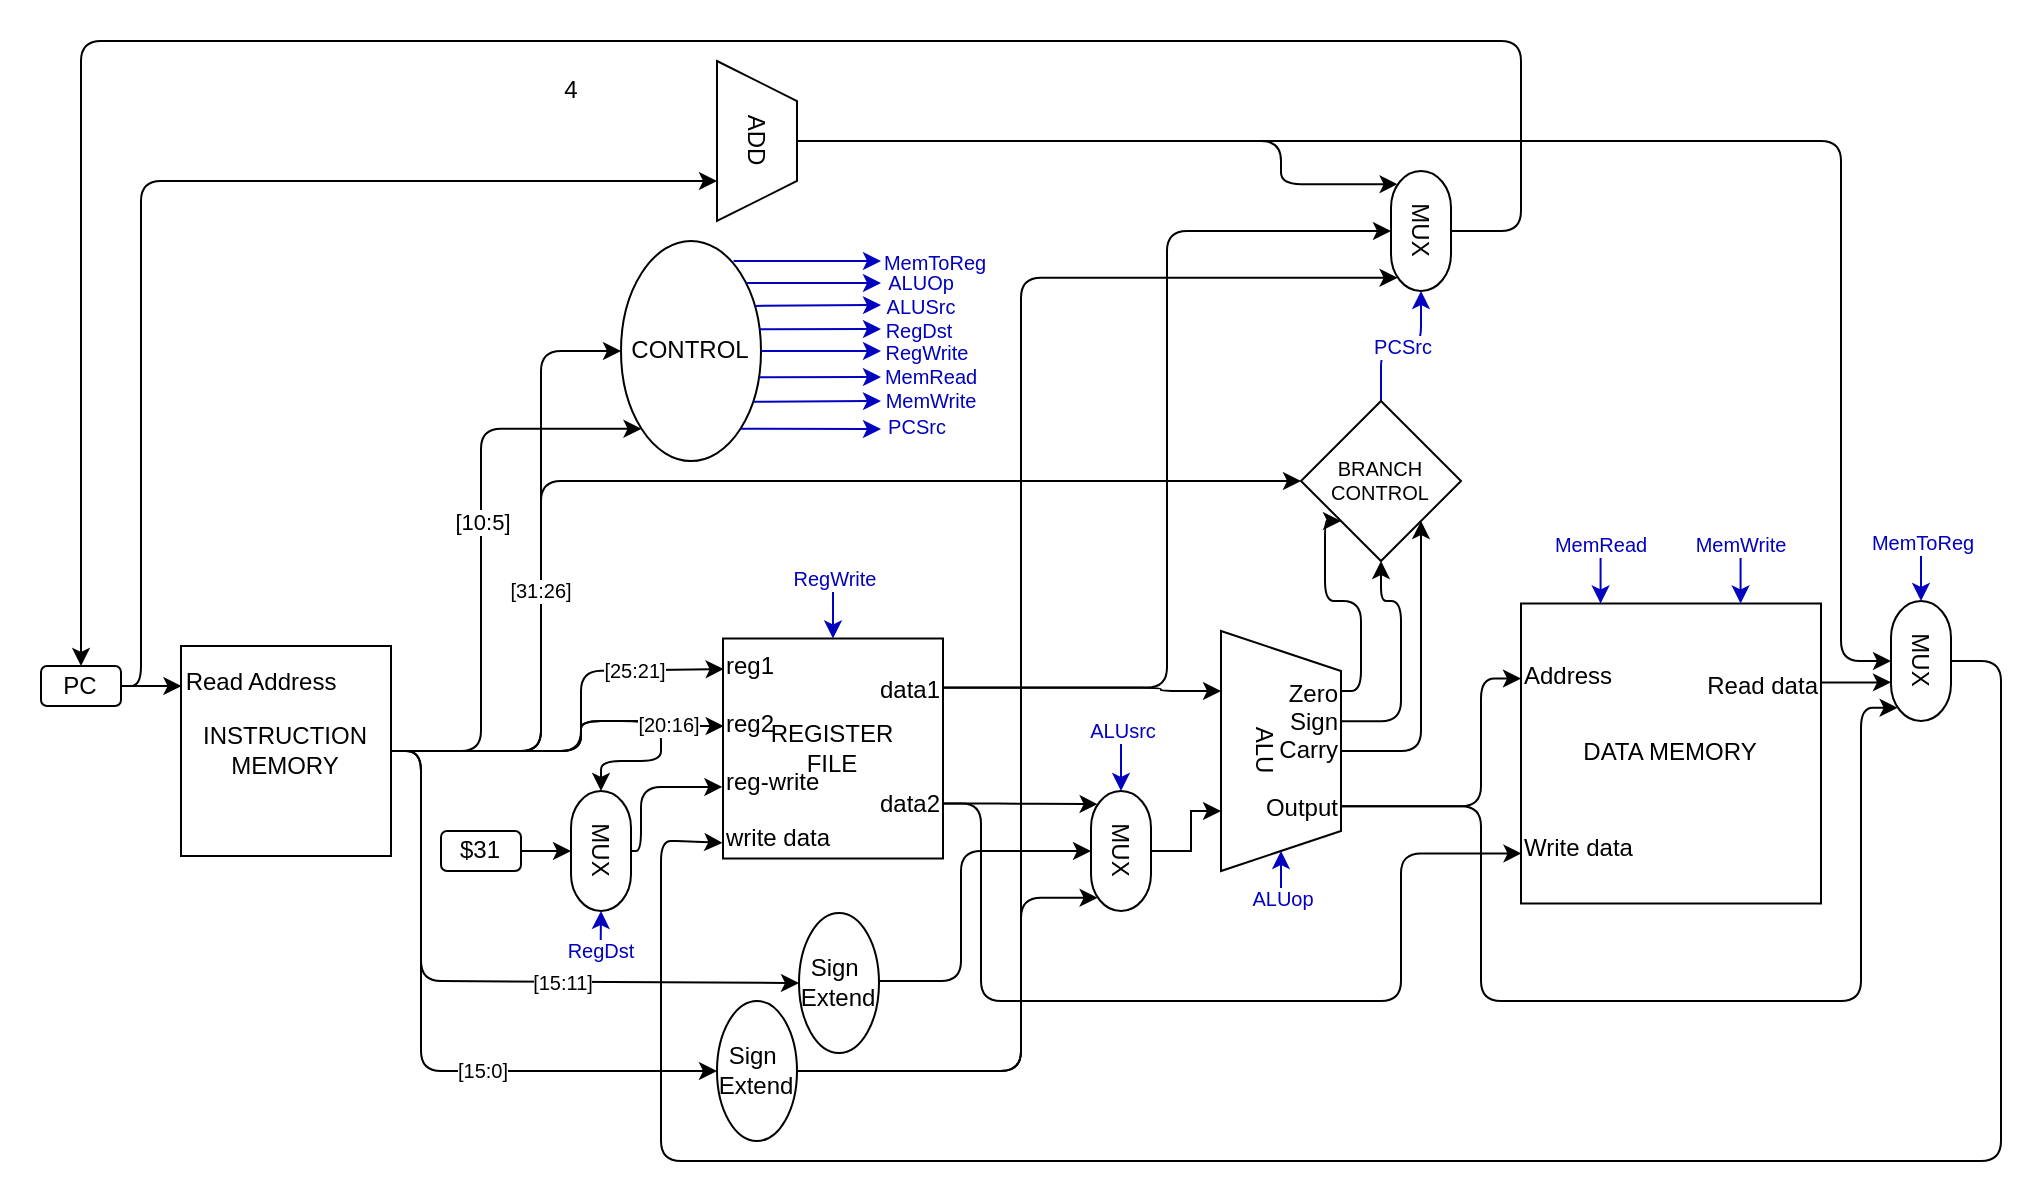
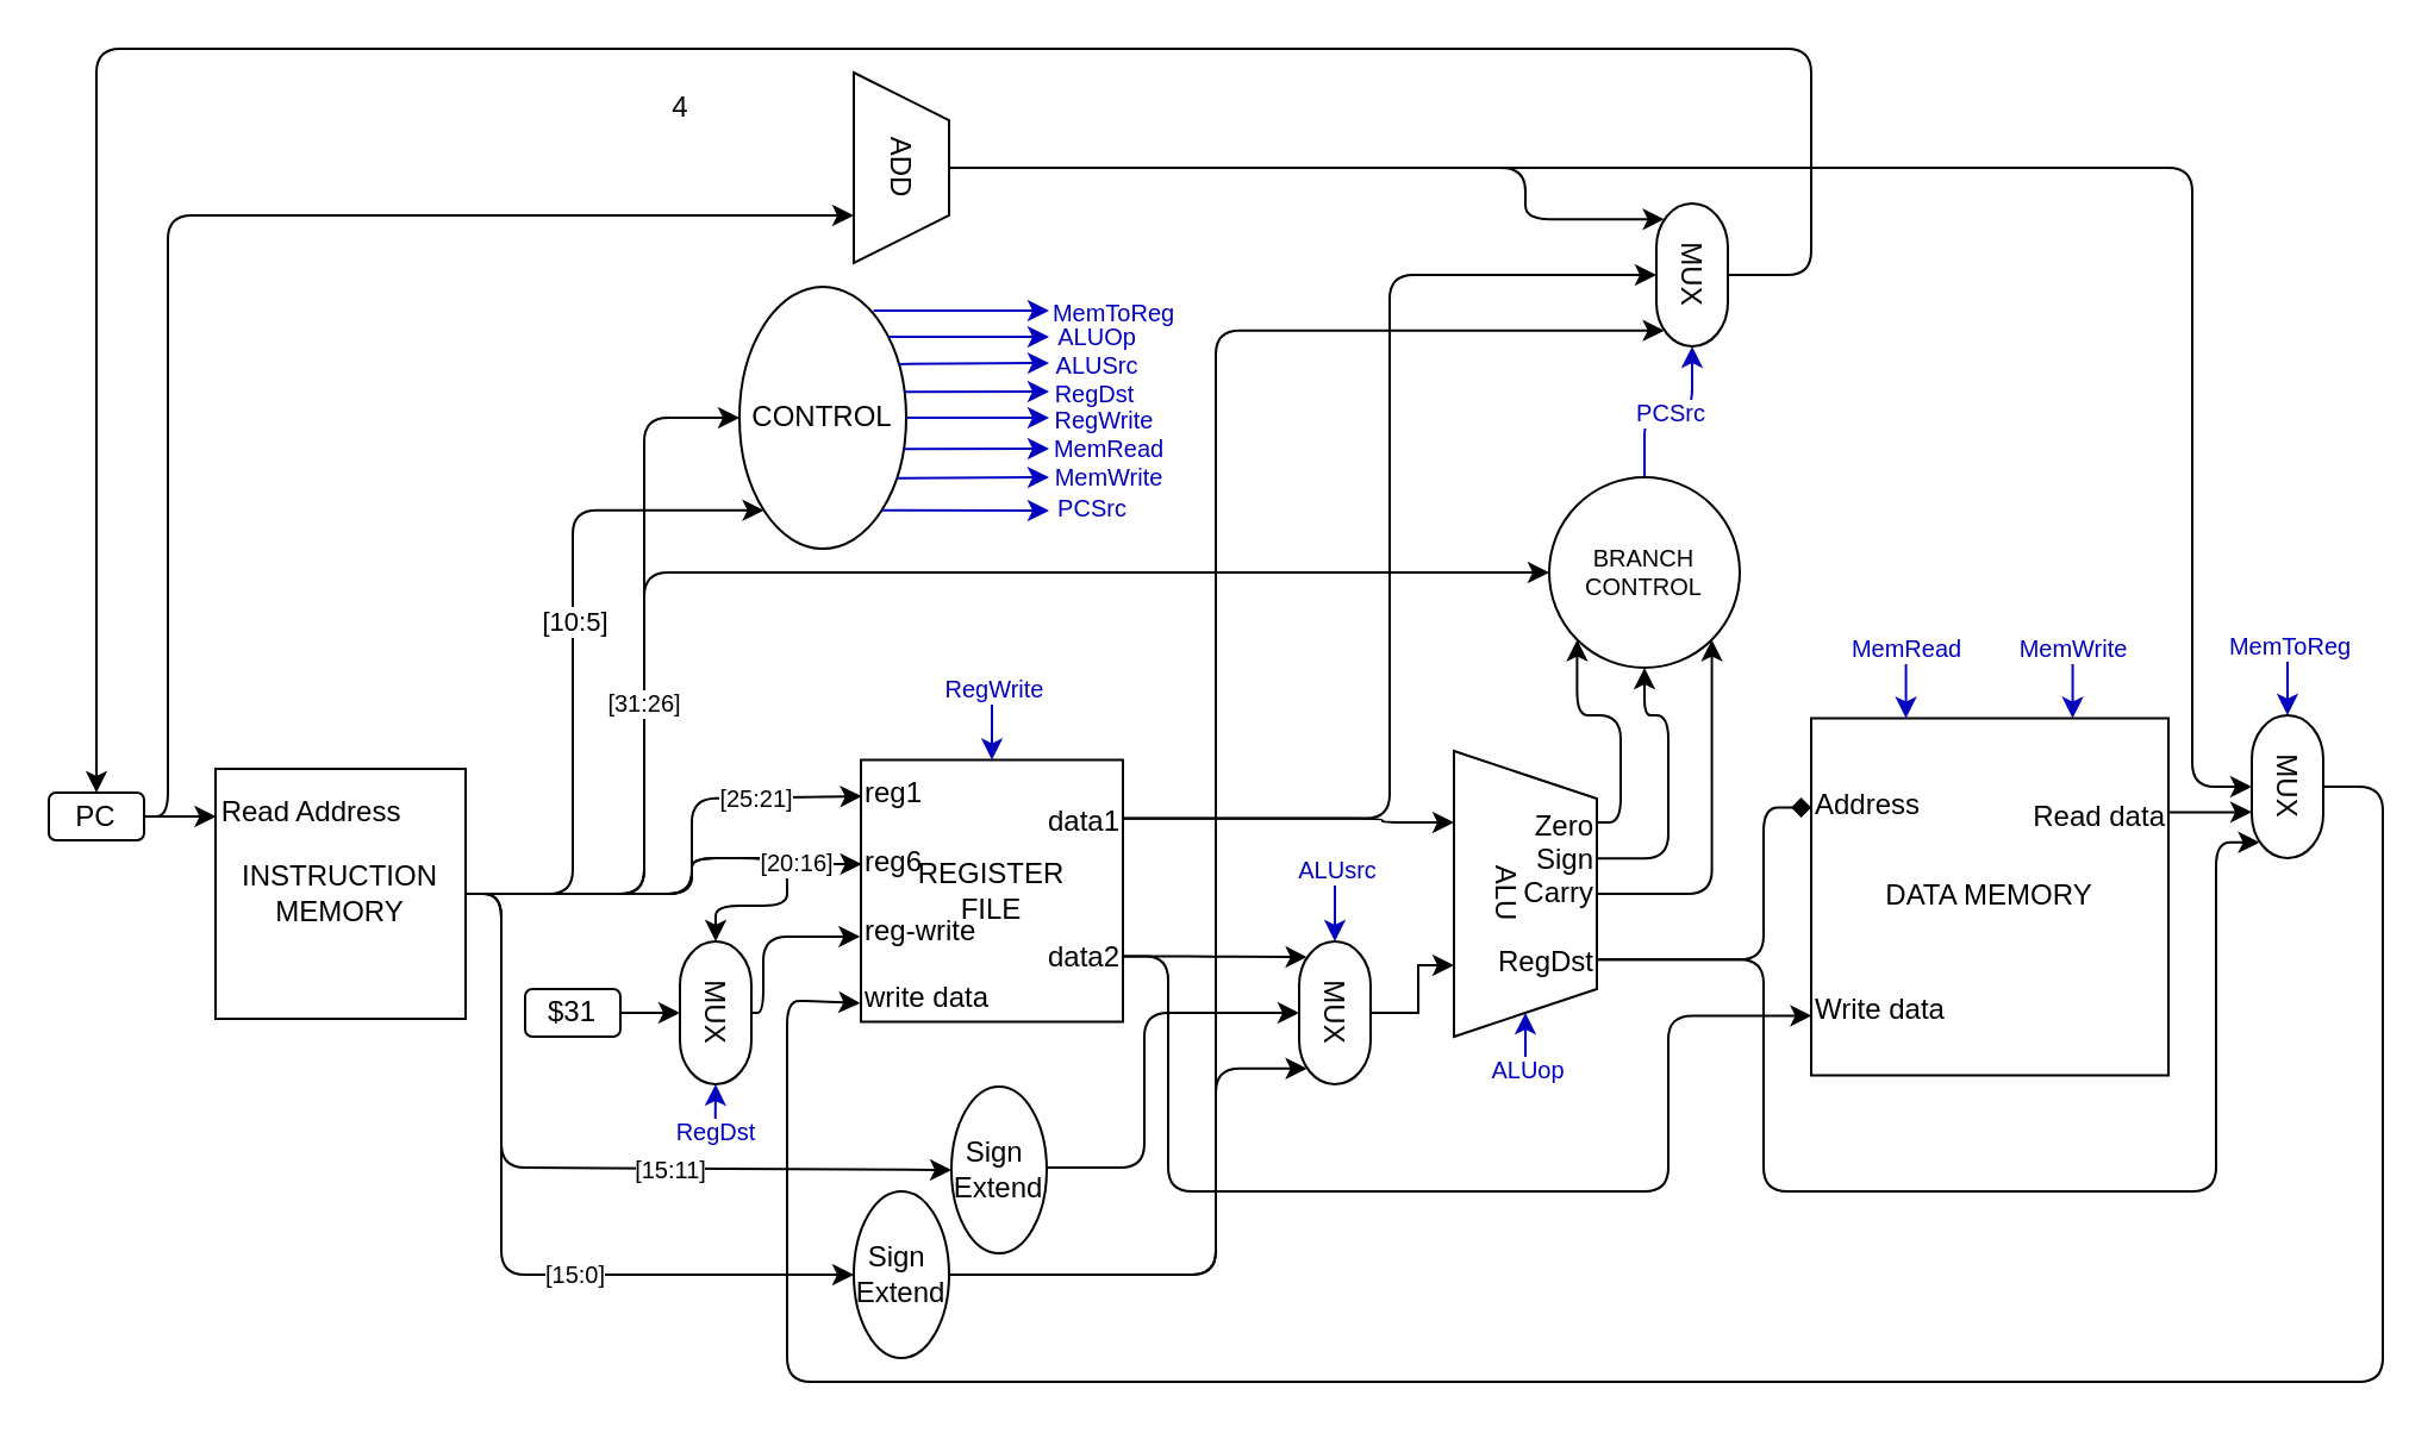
- <mxCell id="57" value="BRANCH CONTROL" style="rhombus;whiteSpace=wrap;html=1;fontSize=10;" parent="1" vertex="1"><mxGeometry x="650" y="200" width="80" height="80" as="geometry" /></mxCell>
+ <mxCell id="57" value="BRANCH CONTROL" style="ellipse;whiteSpace=wrap;html=1;fontSize=10;" parent="1" vertex="1"><mxGeometry x="650" y="200" width="80" height="80" as="geometry" /></mxCell>
- <mxCell id="8" style="edgeStyle=orthogonalEdgeStyle;rounded=1;orthogonalLoop=1;jettySize=auto;html=1;entryX=0;entryY=0.25;entryDx=0;entryDy=0;exitX=0.73;exitY=0.003;exitDx=0;exitDy=0;exitPerimeter=0;" parent="1" source="12" target="20" edge="1"><mxGeometry relative="1" as="geometry"><Array as="points"><mxPoint x="740" y="403" /><mxPoint x="740" y="338" /></Array></mxGeometry></mxCell>
+ <mxCell id="8" style="edgeStyle=orthogonalEdgeStyle;rounded=1;orthogonalLoop=1;jettySize=auto;html=1;entryX=0;entryY=0.25;entryDx=0;entryDy=0;exitX=0.73;exitY=0.003;exitDx=0;exitDy=0;exitPerimeter=0;endArrow=diamond;" parent="1" source="12" target="20" edge="1"><mxGeometry relative="1" as="geometry"><Array as="points"><mxPoint x="740" y="403" /><mxPoint x="740" y="338" /></Array></mxGeometry></mxCell>
- <mxCell id="54" value="Zero&lt;br&gt;Sign&lt;br&gt;Carry&lt;br&gt;&lt;br&gt;Output" style="text;html=1;align=right;verticalAlign=middle;resizable=0;points=[];autosize=1;strokeColor=none;fillColor=none;" parent="1" vertex="1"><mxGeometry x="610" y="330" width="60" height="90" as="geometry" /></mxCell>
+ <mxCell id="54" value="Zero&lt;br&gt;Sign&lt;br&gt;Carry&lt;br&gt;&lt;br&gt;RegDst" style="text;html=1;align=right;verticalAlign=middle;resizable=0;points=[];autosize=1;strokeColor=none;fillColor=none;" parent="1" vertex="1"><mxGeometry x="610" y="330" width="60" height="90" as="geometry" /></mxCell>
- <mxCell id="47" value="reg1&lt;br&gt;&lt;br&gt;reg2&lt;br&gt;&lt;br&gt;reg-write&lt;br&gt;&lt;br&gt;write data" style="text;html=1;align=left;verticalAlign=middle;resizable=0;points=[];autosize=1;strokeColor=none;fillColor=none;" parent="1" vertex="1"><mxGeometry x="361" y="321.25" width="80" height="110" as="geometry" /></mxCell>
+ <mxCell id="47" value="reg1&lt;br&gt;&lt;br&gt;reg6&lt;br&gt;&lt;br&gt;reg-write&lt;br&gt;&lt;br&gt;write data" style="text;html=1;align=left;verticalAlign=middle;resizable=0;points=[];autosize=1;strokeColor=none;fillColor=none;" parent="1" vertex="1"><mxGeometry x="361" y="321.25" width="80" height="110" as="geometry" /></mxCell>
